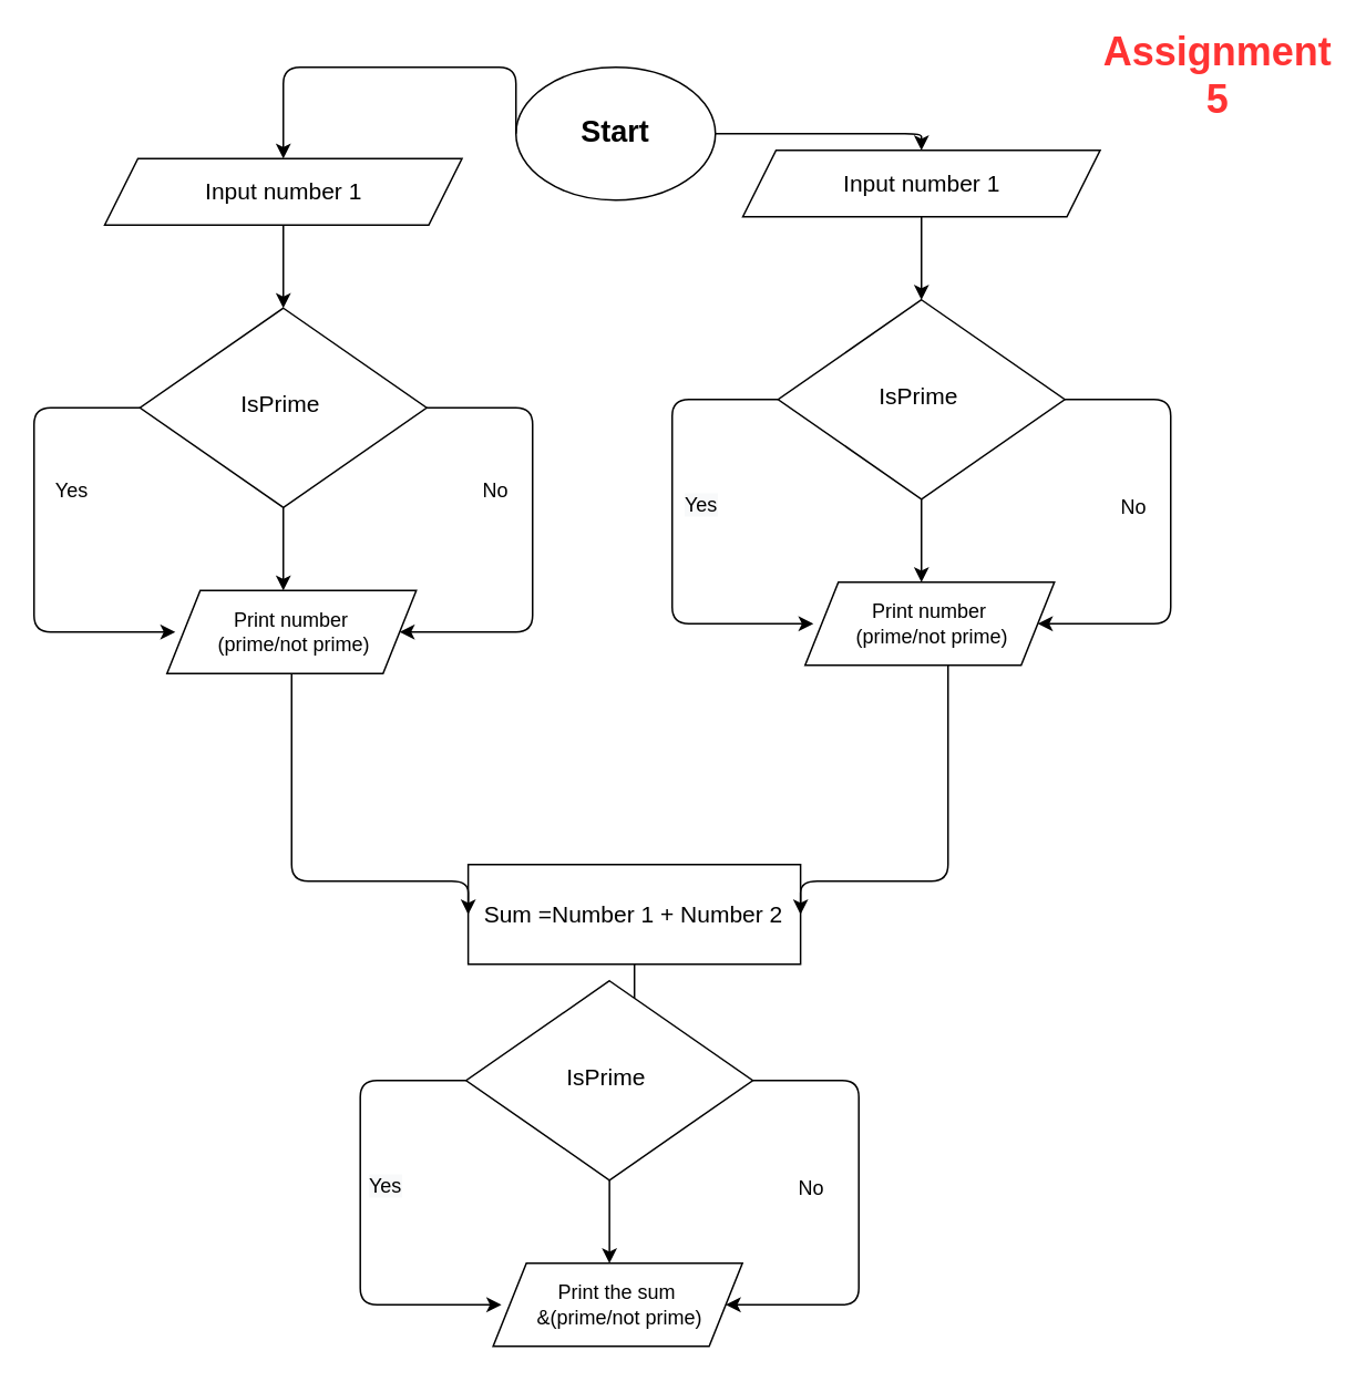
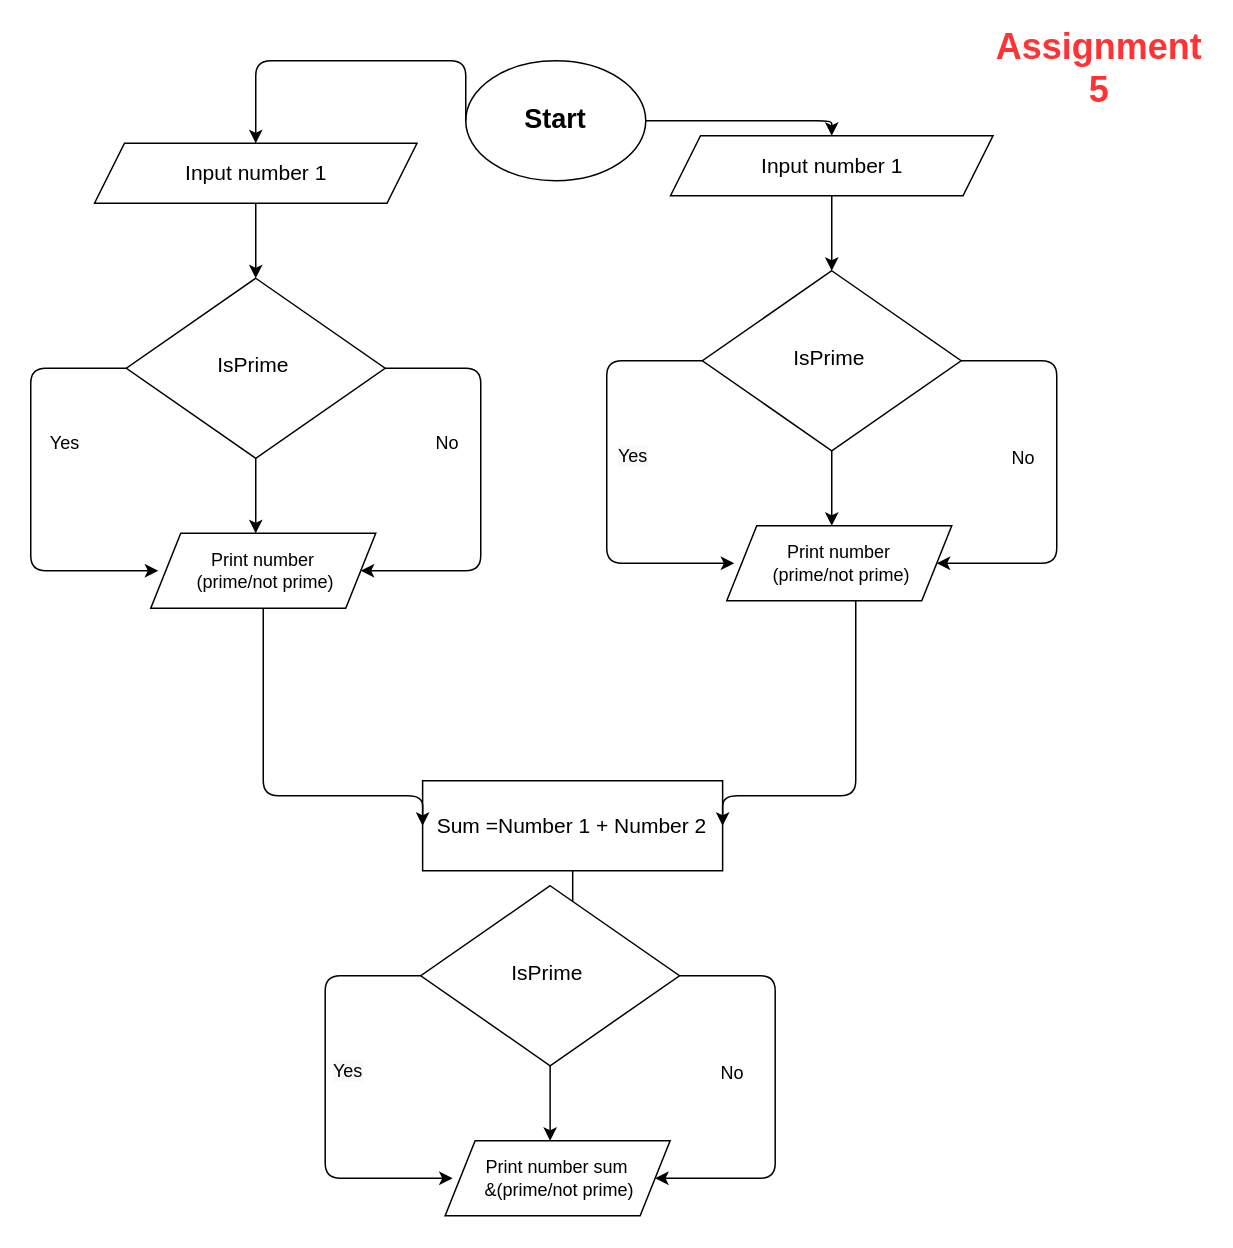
- <mxCell id="23" value="Print the sum&lt;br&gt;&amp;nbsp;&amp;amp;(prime/not prime)" style="shape=parallelogram;perimeter=parallelogramPerimeter;whiteSpace=wrap;html=1;fixedSize=1;" vertex="1" parent="1"><mxGeometry x="296.25" y="760" width="150" height="50" as="geometry" /></mxCell>
+ <mxCell id="23" value="Print number sum&lt;br&gt;&amp;nbsp;&amp;amp;(prime/not prime)" style="shape=parallelogram;perimeter=parallelogramPerimeter;whiteSpace=wrap;html=1;fixedSize=1;" vertex="1" parent="1"><mxGeometry x="296.25" y="760" width="150" height="50" as="geometry" /></mxCell>
